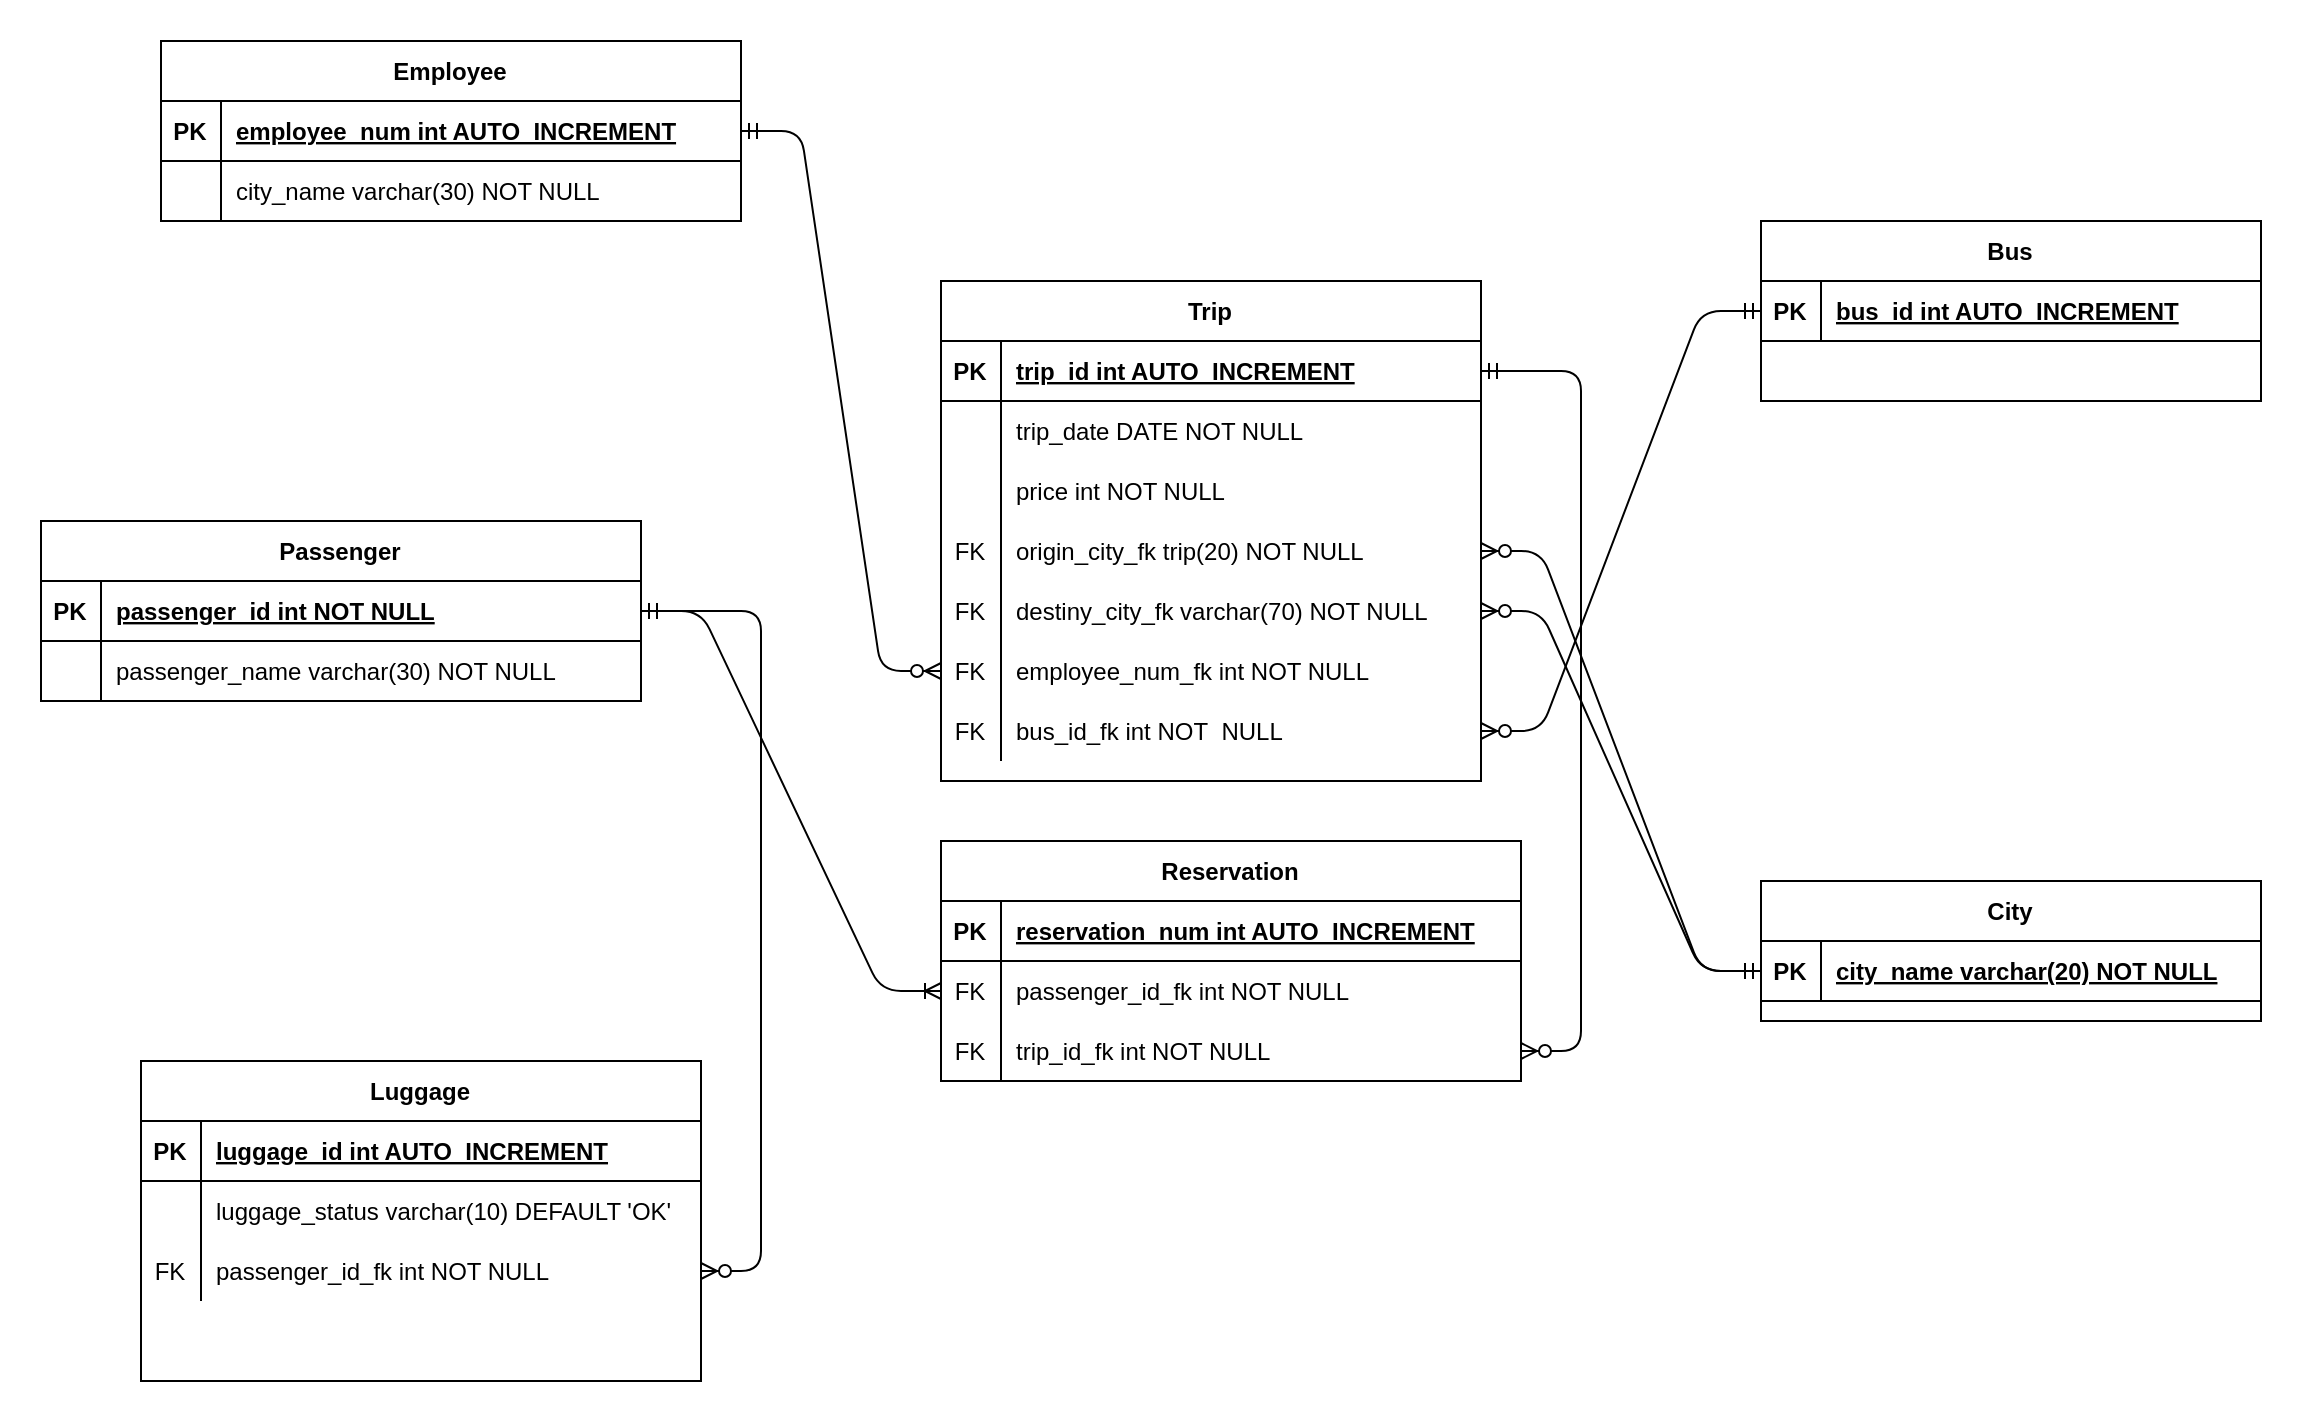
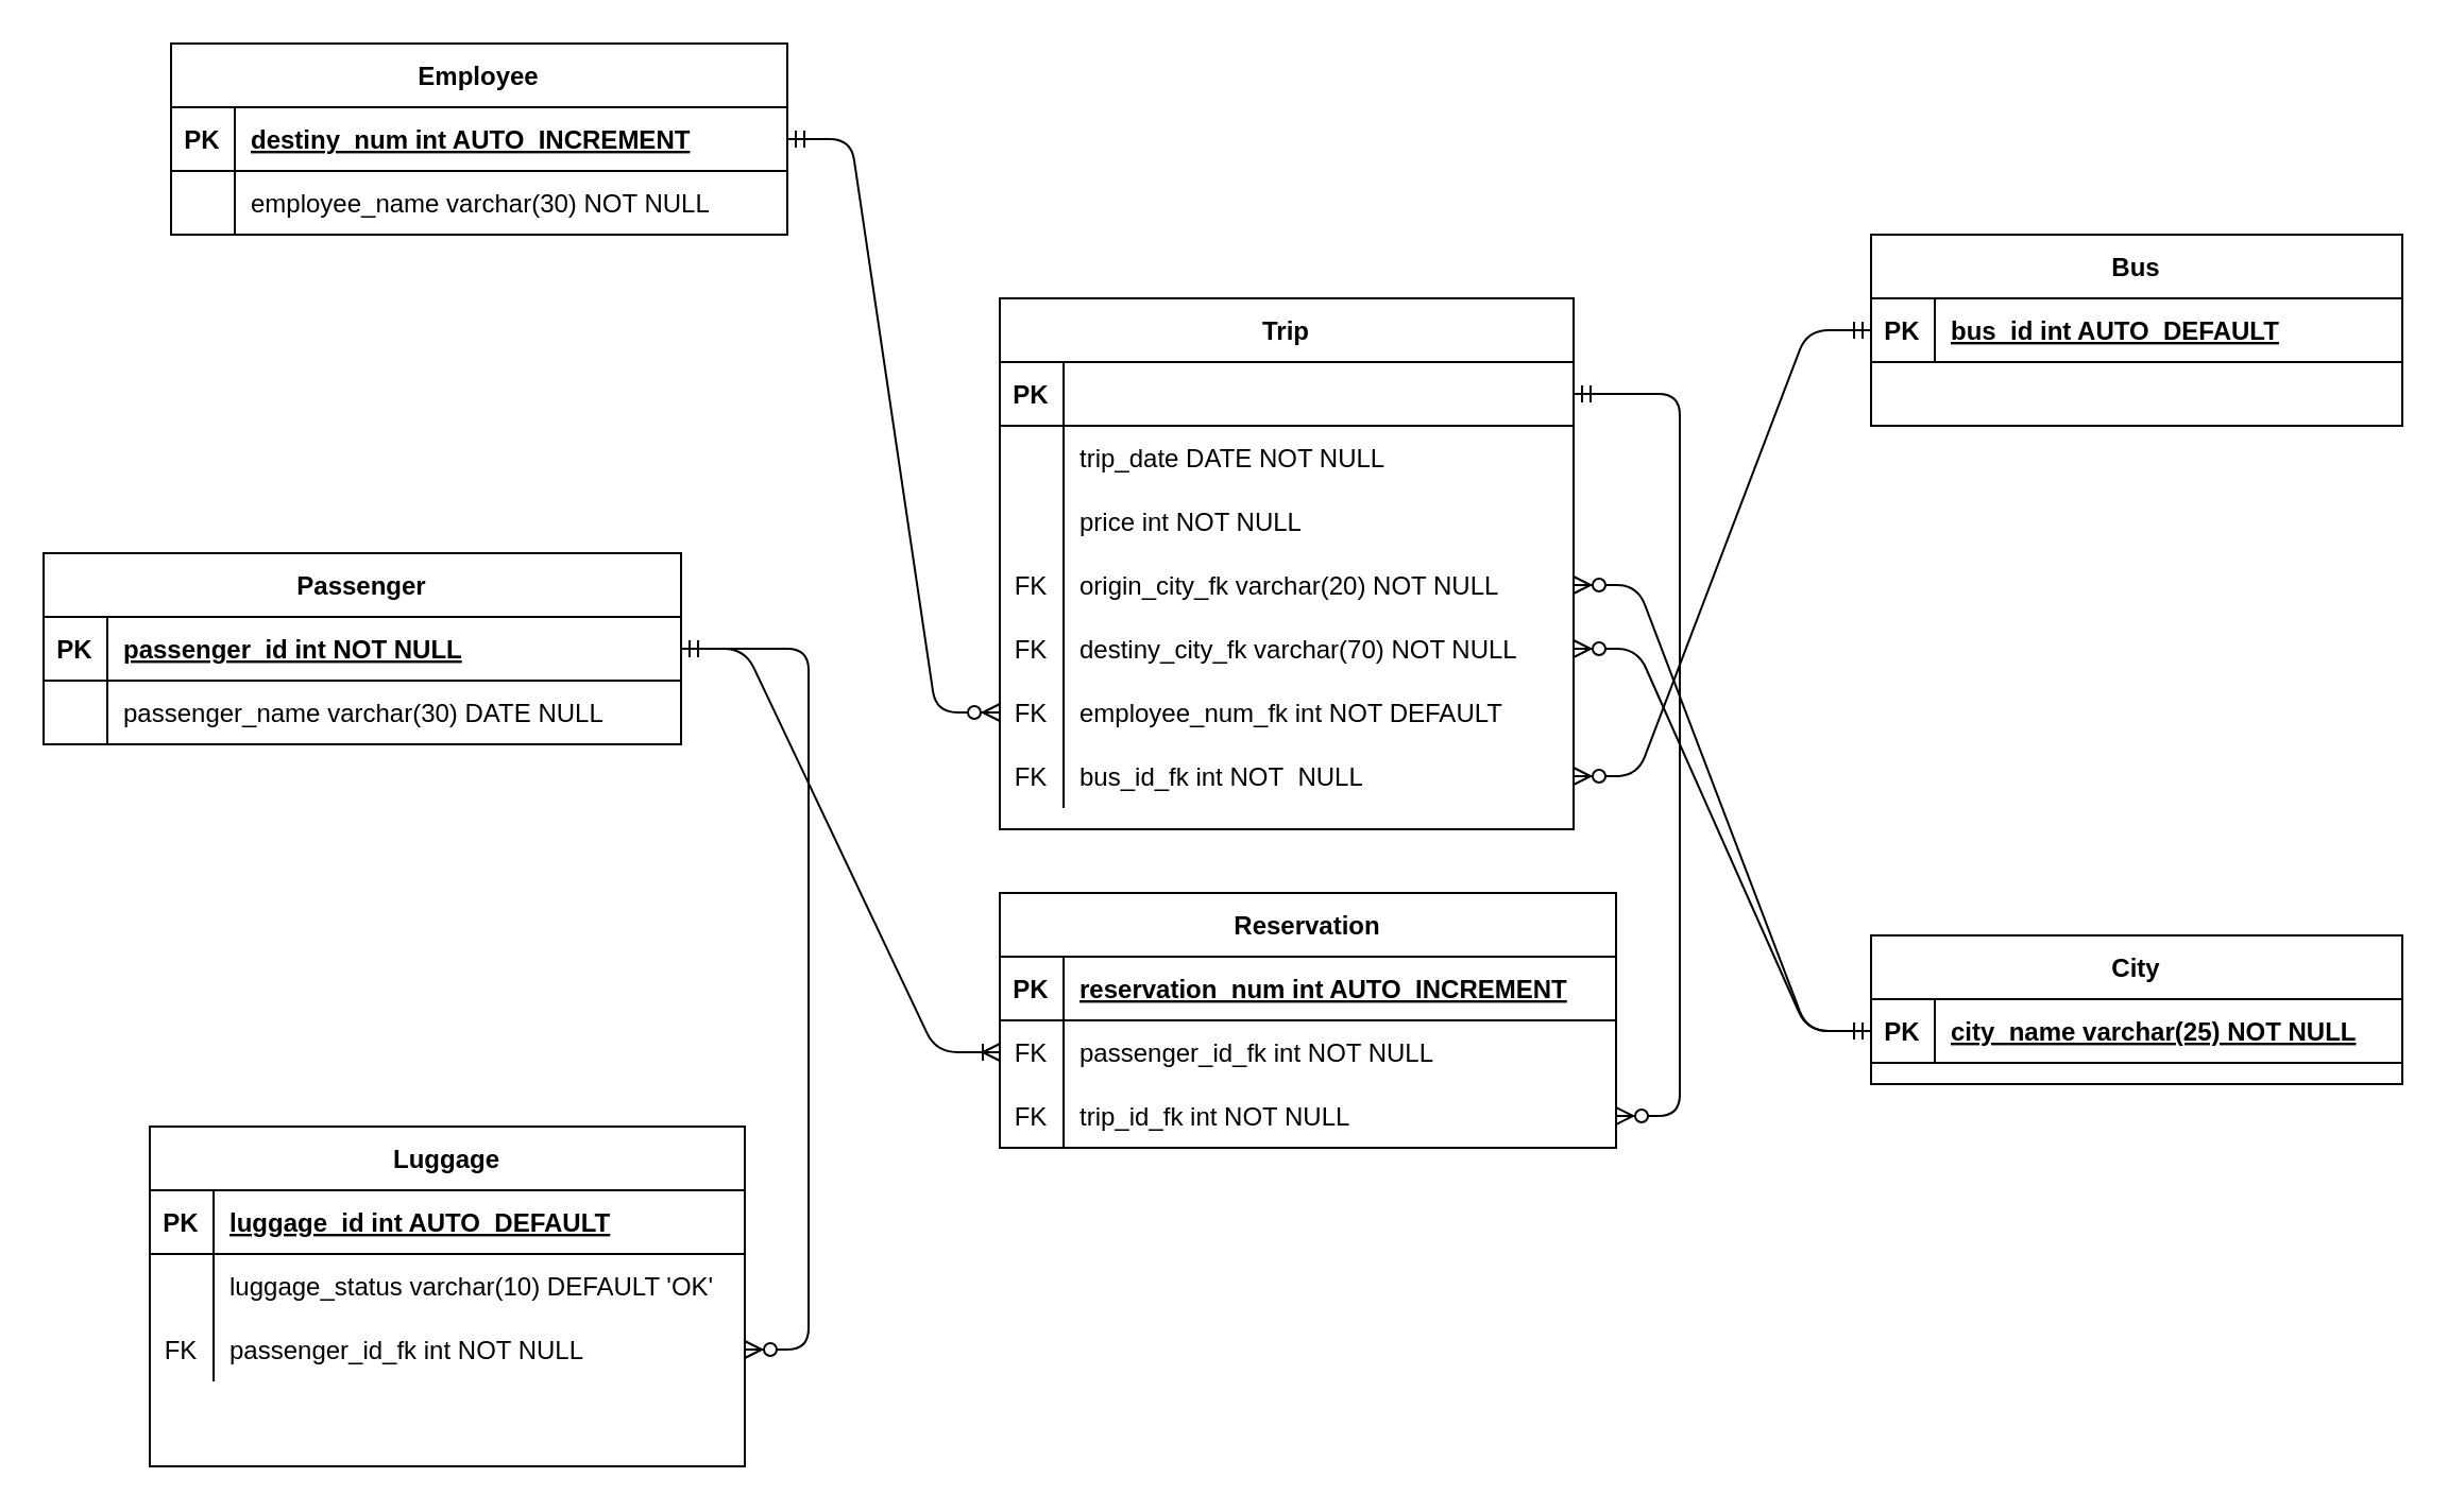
- <mxCell id="32" value="employee_num int AUTO_INCREMENT" style="shape=partialRectangle;connectable=0;fillColor=none;top=0;left=0;bottom=0;right=0;align=left;spacingLeft=6;fontStyle=5;overflow=hidden;" parent="30" vertex="1"><mxGeometry x="30" width="260" height="30" as="geometry" /></mxCell>
+ <mxCell id="32" value="destiny_num int AUTO_INCREMENT" style="shape=partialRectangle;connectable=0;fillColor=none;top=0;left=0;bottom=0;right=0;align=left;spacingLeft=6;fontStyle=5;overflow=hidden;" parent="30" vertex="1"><mxGeometry x="30" width="260" height="30" as="geometry" /></mxCell>
- <mxCell id="35" value="city_name varchar(30) NOT NULL" style="shape=partialRectangle;connectable=0;fillColor=none;top=0;left=0;bottom=0;right=0;align=left;spacingLeft=6;overflow=hidden;" parent="33" vertex="1"><mxGeometry x="30" width="260" height="30" as="geometry" /></mxCell>
+ <mxCell id="35" value="employee_name varchar(30) NOT NULL" style="shape=partialRectangle;connectable=0;fillColor=none;top=0;left=0;bottom=0;right=0;align=left;spacingLeft=6;overflow=hidden;" parent="33" vertex="1"><mxGeometry x="30" width="260" height="30" as="geometry" /></mxCell>
- <mxCell id="12" value="bus_id int AUTO_INCREMENT" style="shape=partialRectangle;connectable=0;fillColor=none;top=0;left=0;bottom=0;right=0;align=left;spacingLeft=6;fontStyle=5;overflow=hidden;" parent="10" vertex="1"><mxGeometry x="30" width="220" height="30" as="geometry" /></mxCell>
+ <mxCell id="12" value="bus_id int AUTO_DEFAULT" style="shape=partialRectangle;connectable=0;fillColor=none;top=0;left=0;bottom=0;right=0;align=left;spacingLeft=6;fontStyle=5;overflow=hidden;" parent="10" vertex="1"><mxGeometry x="30" width="220" height="30" as="geometry" /></mxCell>
- <mxCell id="56" value="trip_id int AUTO_INCREMENT" style="shape=partialRectangle;connectable=0;fillColor=none;top=0;left=0;bottom=0;right=0;align=left;spacingLeft=6;fontStyle=5;overflow=hidden;" parent="54" vertex="1"><mxGeometry x="30" width="240" height="30" as="geometry" /></mxCell>
- <mxCell id="65" value="origin_city_fk trip(20) NOT NULL" style="shape=partialRectangle;connectable=0;fillColor=none;top=0;left=0;bottom=0;right=0;align=left;spacingLeft=6;overflow=hidden;" parent="63" vertex="1"><mxGeometry x="30" width="240" height="30" as="geometry" /></mxCell>
+ <mxCell id="65" value="origin_city_fk varchar(20) NOT NULL" style="shape=partialRectangle;connectable=0;fillColor=none;top=0;left=0;bottom=0;right=0;align=left;spacingLeft=6;overflow=hidden;" parent="63" vertex="1"><mxGeometry x="30" width="240" height="30" as="geometry" /></mxCell>
- <mxCell id="8" value="passenger_name varchar(30) NOT NULL" style="shape=partialRectangle;connectable=0;fillColor=none;top=0;left=0;bottom=0;right=0;align=left;spacingLeft=6;overflow=hidden;" parent="6" vertex="1"><mxGeometry x="30" width="270" height="30" as="geometry" /></mxCell>
+ <mxCell id="8" value="passenger_name varchar(30) DATE NULL" style="shape=partialRectangle;connectable=0;fillColor=none;top=0;left=0;bottom=0;right=0;align=left;spacingLeft=6;overflow=hidden;" parent="6" vertex="1"><mxGeometry x="30" width="270" height="30" as="geometry" /></mxCell>
- <mxCell id="71" value="employee_num_fk int NOT NULL" style="shape=partialRectangle;connectable=0;fillColor=none;top=0;left=0;bottom=0;right=0;align=left;spacingLeft=6;overflow=hidden;" parent="69" vertex="1"><mxGeometry x="30" width="240" height="30" as="geometry" /></mxCell>
+ <mxCell id="71" value="employee_num_fk int NOT DEFAULT" style="shape=partialRectangle;connectable=0;fillColor=none;top=0;left=0;bottom=0;right=0;align=left;spacingLeft=6;overflow=hidden;" parent="69" vertex="1"><mxGeometry x="30" width="240" height="30" as="geometry" /></mxCell>
- <mxCell id="28" value="city_name varchar(20) NOT NULL" style="shape=partialRectangle;connectable=0;fillColor=none;top=0;left=0;bottom=0;right=0;align=left;spacingLeft=6;fontStyle=5;overflow=hidden;" parent="26" vertex="1"><mxGeometry x="30" width="220" height="30" as="geometry" /></mxCell>
+ <mxCell id="28" value="city_name varchar(25) NOT NULL" style="shape=partialRectangle;connectable=0;fillColor=none;top=0;left=0;bottom=0;right=0;align=left;spacingLeft=6;fontStyle=5;overflow=hidden;" parent="26" vertex="1"><mxGeometry x="30" width="220" height="30" as="geometry" /></mxCell>
- <mxCell id="18" value="luggage_id int AUTO_INCREMENT" style="shape=partialRectangle;connectable=0;fillColor=none;top=0;left=0;bottom=0;right=0;align=left;spacingLeft=6;fontStyle=5;overflow=hidden;" parent="16" vertex="1"><mxGeometry x="30" width="250" height="30" as="geometry"><mxRectangle width="250" height="30" as="alternateBounds" /></mxGeometry></mxCell>
+ <mxCell id="18" value="luggage_id int AUTO_DEFAULT" style="shape=partialRectangle;connectable=0;fillColor=none;top=0;left=0;bottom=0;right=0;align=left;spacingLeft=6;fontStyle=5;overflow=hidden;" parent="16" vertex="1"><mxGeometry x="30" width="250" height="30" as="geometry"><mxRectangle width="250" height="30" as="alternateBounds" /></mxGeometry></mxCell>
